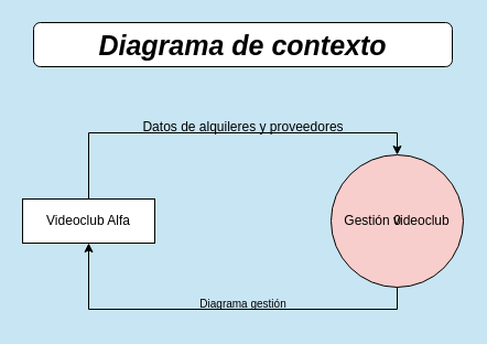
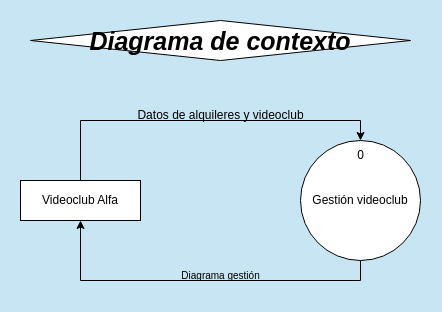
- <mxCell id="4" value="&lt;font style=&quot;font-size: 11px;&quot;&gt;&lt;b style=&quot;font-size: 25px;&quot;&gt;&lt;i&gt;Diagrama de contexto&lt;br&gt;&lt;/i&gt;&lt;/b&gt;&lt;/font&gt;" style="rounded=1;whiteSpace=wrap;html=1;" parent="1" vertex="1"><mxGeometry x="30" y="20" width="380" height="40" as="geometry" /></mxCell>
+ <mxCell id="4" value="&lt;font style=&quot;font-size: 11px;&quot;&gt;&lt;b style=&quot;font-size: 25px;&quot;&gt;&lt;i&gt;Diagrama de contexto&lt;br&gt;&lt;/i&gt;&lt;/b&gt;&lt;/font&gt;" style="rhombus;whiteSpace=wrap;html=1;" parent="1" vertex="1"><mxGeometry x="30" y="20" width="380" height="40" as="geometry" /></mxCell>
- <mxCell id="7" value="Datos de alquileres y proveedores" style="text;html=1;align=center;verticalAlign=middle;resizable=0;points=[];autosize=1;strokeColor=none;fillColor=none;" parent="1" vertex="1"><mxGeometry x="120" y="100" width="200" height="30" as="geometry" /></mxCell>
+ <mxCell id="7" value="Datos de alquileres y videoclub" style="text;html=1;align=center;verticalAlign=middle;resizable=0;points=[];autosize=1;strokeColor=none;fillColor=none;" parent="1" vertex="1"><mxGeometry x="120" y="100" width="200" height="30" as="geometry" /></mxCell>
- <mxCell id="8" value="0" style="text;html=1;align=center;verticalAlign=middle;resizable=0;points=[];autosize=1;strokeColor=none;fillColor=none;" parent="1" vertex="1"><mxGeometry x="345" y="185" width="30" height="30" as="geometry" /></mxCell>
+ <mxCell id="8" value="0" style="text;html=1;align=center;verticalAlign=middle;resizable=0;points=[];autosize=1;strokeColor=none;fillColor=none;" parent="1" vertex="1"><mxGeometry x="345" y="140" width="30" height="30" as="geometry" /></mxCell>
- <mxCell id="3" value="&lt;div&gt;Gestión videoclub&lt;br&gt;&lt;/div&gt;" style="ellipse;whiteSpace=wrap;html=1;aspect=fixed;fillColor=#f8cecc;" parent="1" vertex="1"><mxGeometry x="300" y="140" width="120" height="120" as="geometry" /></mxCell>
+ <mxCell id="3" value="&lt;div&gt;Gestión videoclub&lt;br&gt;&lt;/div&gt;" style="ellipse;whiteSpace=wrap;html=1;aspect=fixed;" parent="1" vertex="1"><mxGeometry x="300" y="140" width="120" height="120" as="geometry" /></mxCell>
